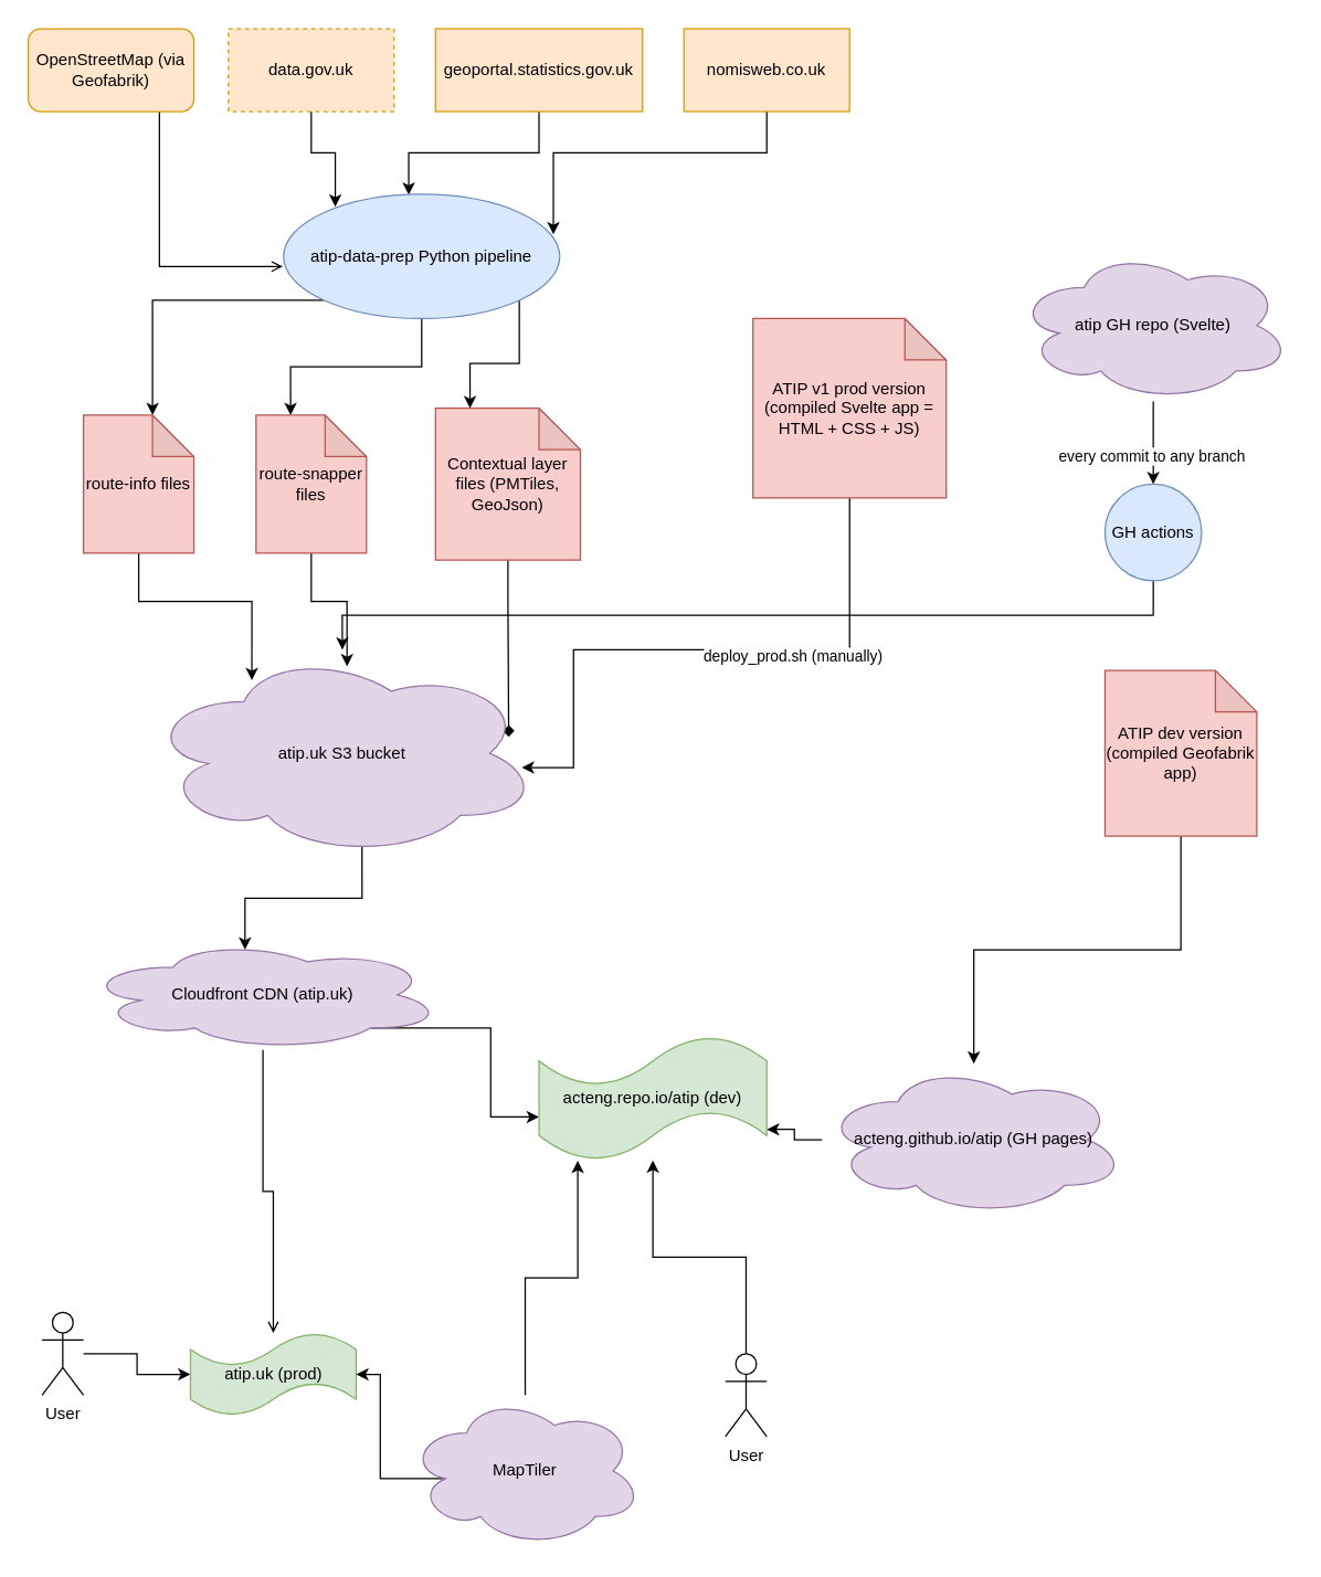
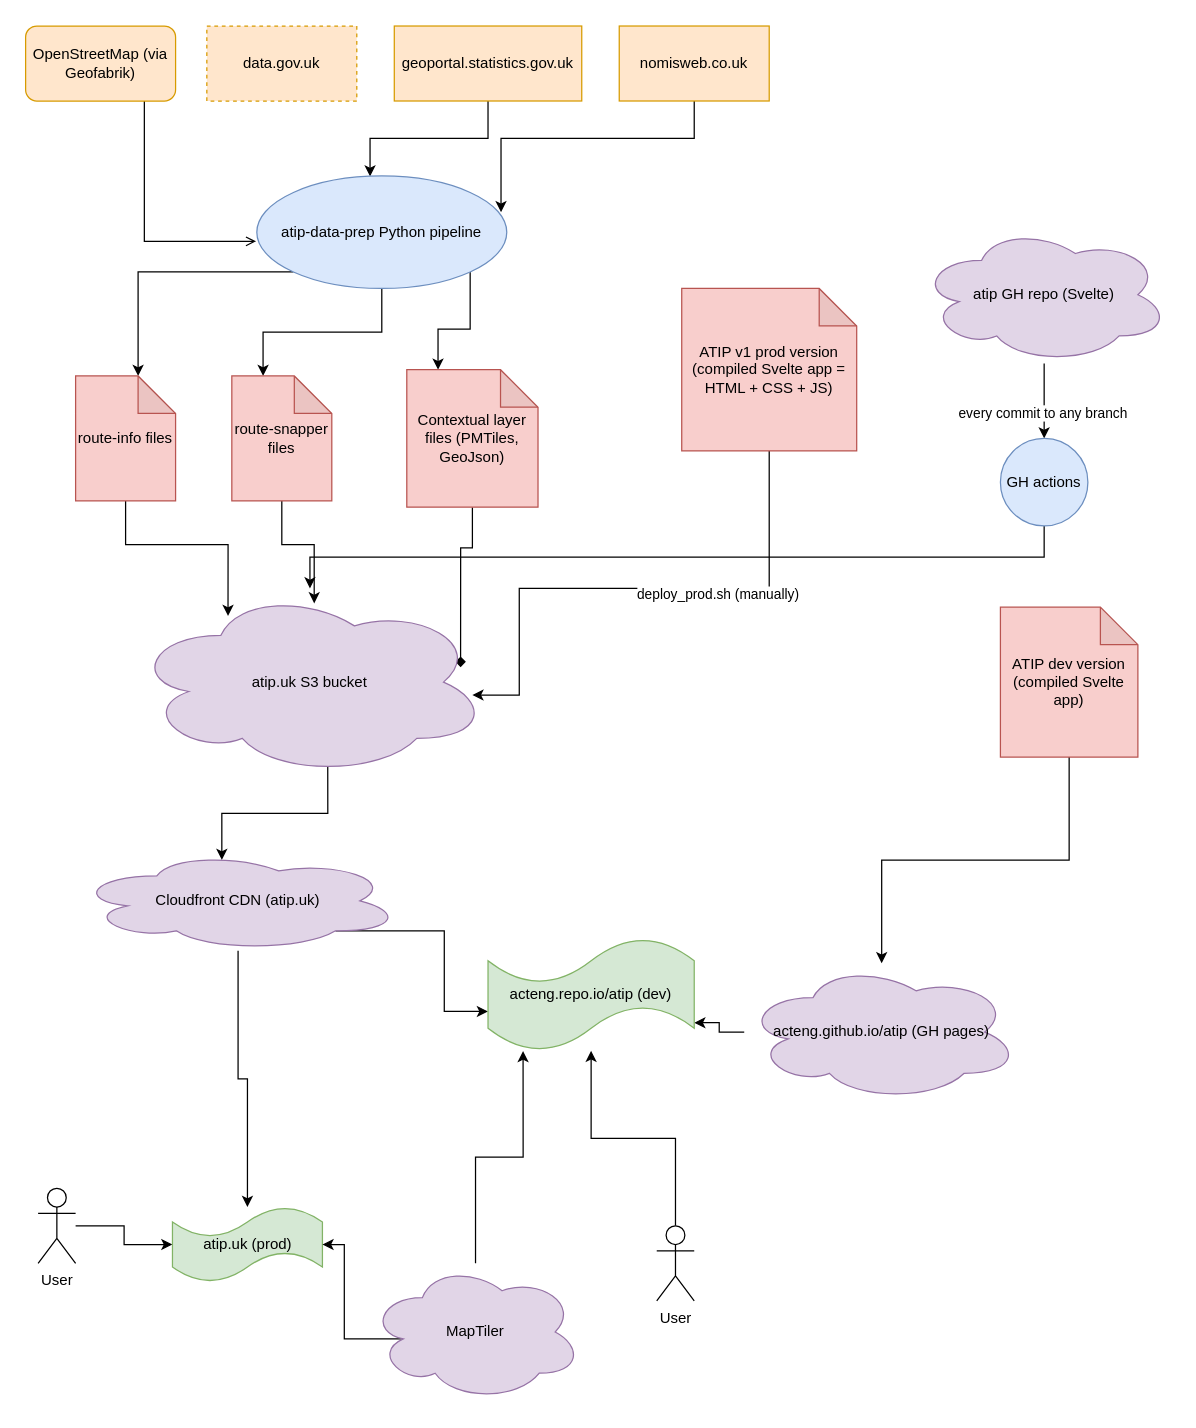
- <mxCell id="4" style="edgeStyle=orthogonalEdgeStyle;rounded=0;orthogonalLoop=1;jettySize=auto;html=1;exitX=0.5;exitY=1;exitDx=0;exitDy=0;entryX=0.187;entryY=0.1;entryDx=0;entryDy=0;entryPerimeter=0;" edge="1" parent="1" source="5" target="13"><mxGeometry relative="1" as="geometry" /></mxCell>
- <mxCell id="19" value="Contextual layer files (PMTiles, GeoJson)" style="shape=note;whiteSpace=wrap;html=1;backgroundOutline=1;darkOpacity=0.05;fillColor=#f8cecc;strokeColor=#b85450;" vertex="1" parent="1"><mxGeometry x="315" y="295" width="105" height="110" as="geometry" /></mxCell>
+ <mxCell id="19" value="Contextual layer files (PMTiles, GeoJson)" style="shape=note;whiteSpace=wrap;html=1;backgroundOutline=1;darkOpacity=0.05;fillColor=#f8cecc;strokeColor=#b85450;" vertex="1" parent="1"><mxGeometry x="325" y="295" width="105" height="110" as="geometry" /></mxCell>
- <mxCell id="33" value="ATIP dev version (compiled Geofabrik app)" style="shape=note;whiteSpace=wrap;html=1;backgroundOutline=1;darkOpacity=0.05;fillColor=#f8cecc;strokeColor=#b85450;" vertex="1" parent="1"><mxGeometry x="800" y="485" width="110" height="120" as="geometry" /></mxCell>
+ <mxCell id="33" value="ATIP dev version (compiled Svelte app)" style="shape=note;whiteSpace=wrap;html=1;backgroundOutline=1;darkOpacity=0.05;fillColor=#f8cecc;strokeColor=#b85450;" vertex="1" parent="1"><mxGeometry x="800" y="485" width="110" height="120" as="geometry" /></mxCell>
- <mxCell id="34" style="edgeStyle=orthogonalEdgeStyle;rounded=0;orthogonalLoop=1;jettySize=auto;html=1;entryX=0.5;entryY=0;entryDx=0;entryDy=0;endArrow=open;" edge="1" parent="1" source="36" target="39"><mxGeometry relative="1" as="geometry" /></mxCell>
+ <mxCell id="34" style="edgeStyle=orthogonalEdgeStyle;rounded=0;orthogonalLoop=1;jettySize=auto;html=1;entryX=0.5;entryY=0;entryDx=0;entryDy=0;" edge="1" parent="1" source="36" target="39"><mxGeometry relative="1" as="geometry" /></mxCell>
